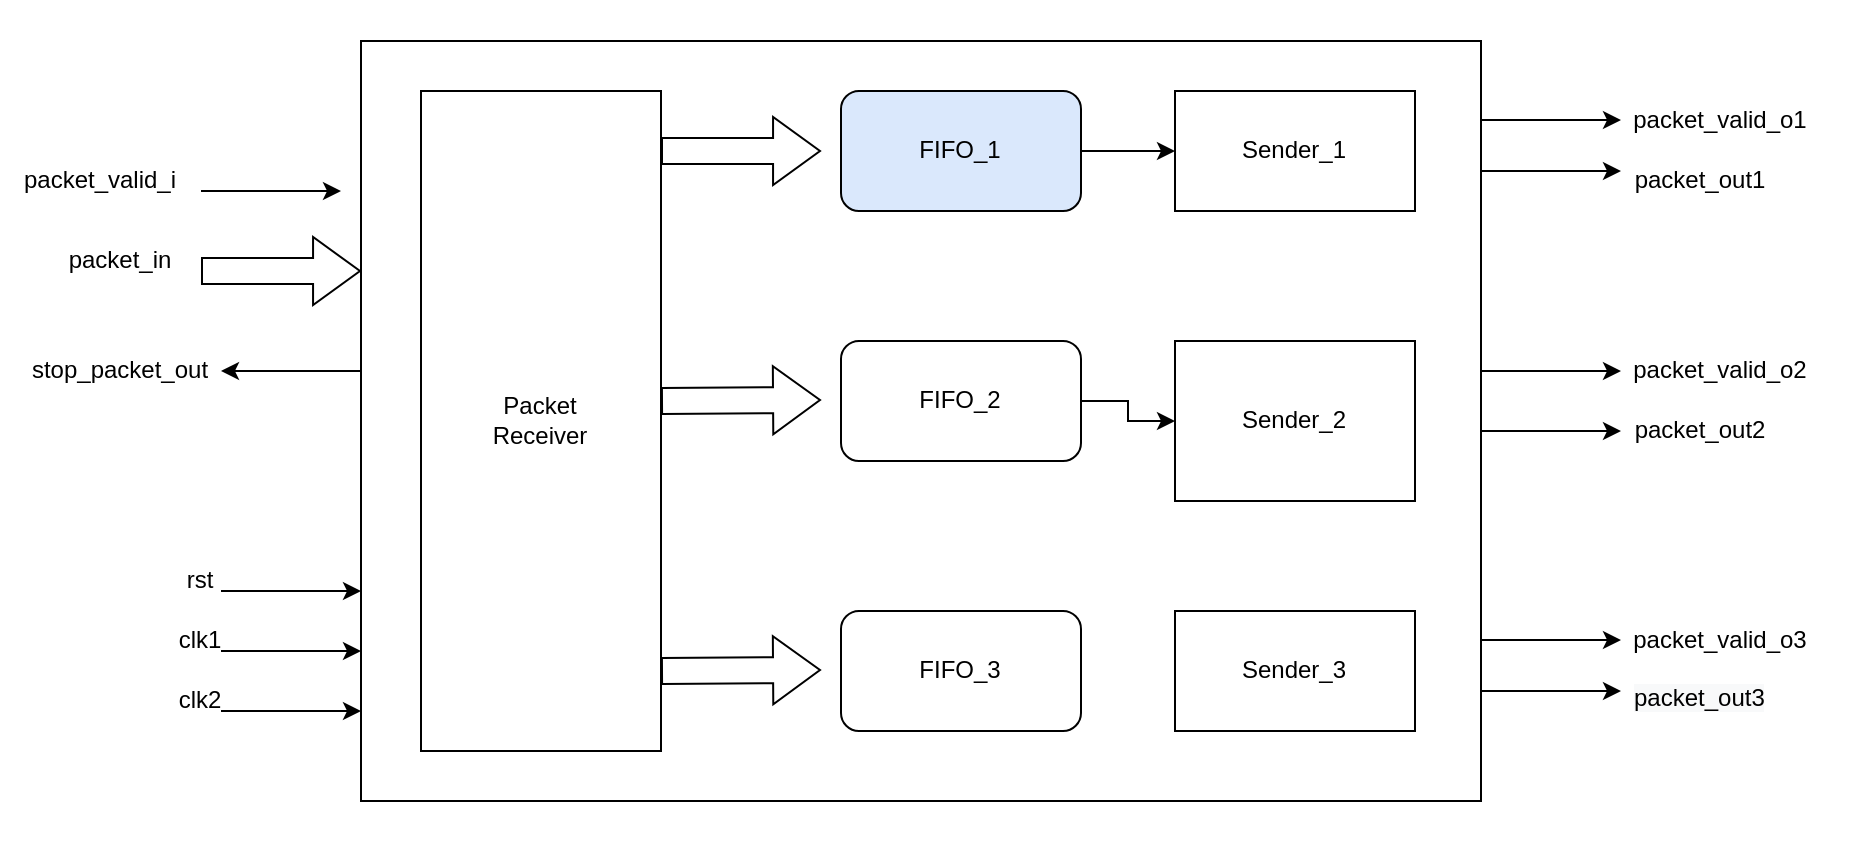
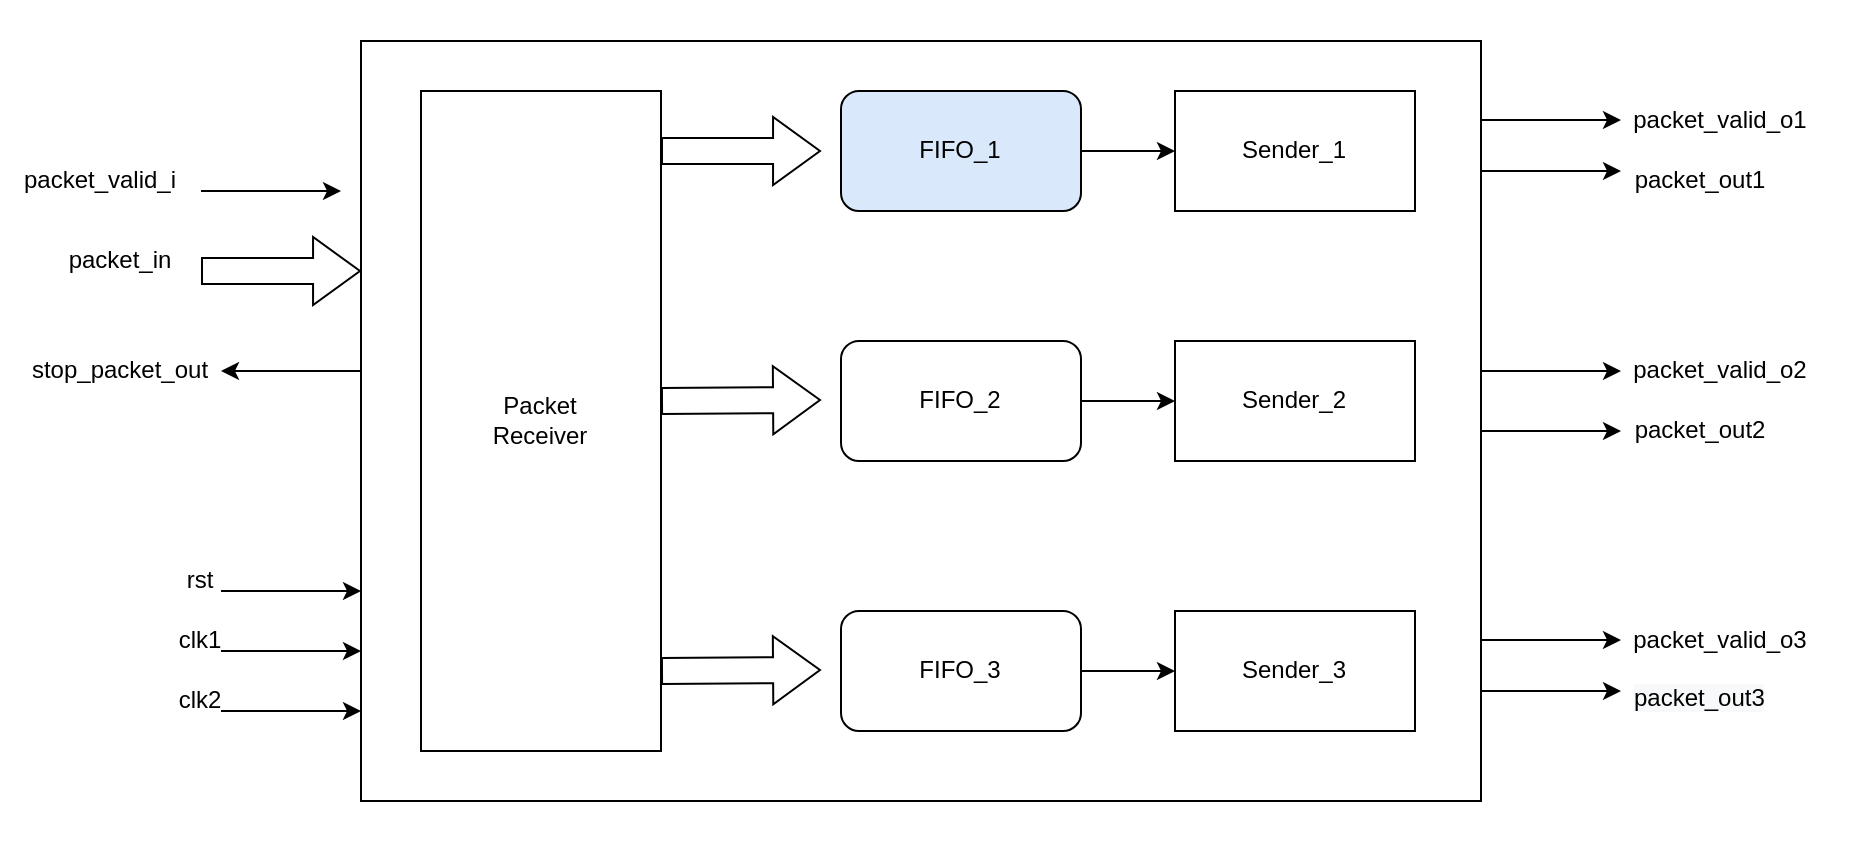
- <mxCell id="11" value="Sender_2" style="rounded=0;whiteSpace=wrap;html=1;" parent="1" vertex="1"><mxGeometry x="587" y="170" width="120" height="80" as="geometry" /></mxCell>
+ <mxCell id="11" value="Sender_2" style="rounded=0;whiteSpace=wrap;html=1;" parent="1" vertex="1"><mxGeometry x="587" y="170" width="120" height="60" as="geometry" /></mxCell>
+ <mxCell id="8" style="edgeStyle=orthogonalEdgeStyle;rounded=0;orthogonalLoop=1;jettySize=auto;html=1;entryX=0;entryY=0.5;entryDx=0;entryDy=0;" parent="1" source="9" target="12" edge="1"><mxGeometry relative="1" as="geometry"><mxPoint x="660" y="335" as="targetPoint" /></mxGeometry></mxCell>
